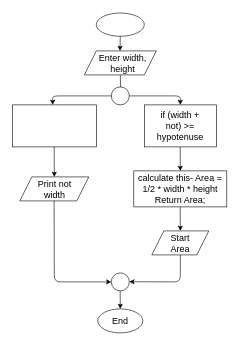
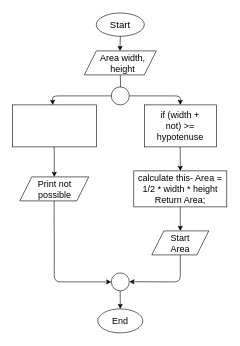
+ <mxCell id="3" value="Start" style="text;html=1;strokeColor=none;fillColor=none;align=center;verticalAlign=middle;whiteSpace=wrap;rounded=0;shadow=0;fontSize=16;" vertex="1" parent="1"><mxGeometry x="160" y="34" width="80" height="12.5" as="geometry" /></mxCell>
- <mxCell id="6" value="Enter width, height" style="text;html=1;strokeColor=none;fillColor=none;align=center;verticalAlign=middle;whiteSpace=wrap;rounded=0;shadow=0;fontSize=15;spacingRight=-8;" vertex="1" parent="1"><mxGeometry x="150" y="94" width="100" height="20" as="geometry" /></mxCell>
+ <mxCell id="6" value="Area width, height" style="text;html=1;strokeColor=none;fillColor=none;align=center;verticalAlign=middle;whiteSpace=wrap;rounded=0;shadow=0;fontSize=15;spacingRight=-8;" vertex="1" parent="1"><mxGeometry x="150" y="94" width="100" height="20" as="geometry" /></mxCell>
- <mxCell id="12" value="Print not width" style="text;html=1;strokeColor=none;fillColor=none;align=center;verticalAlign=middle;whiteSpace=wrap;rounded=0;shadow=0;fontSize=15;spacingRight=-6;" vertex="1" parent="1"><mxGeometry x="52.5" y="304" width="70" height="20" as="geometry" /></mxCell>
+ <mxCell id="12" value="Print not possible" style="text;html=1;strokeColor=none;fillColor=none;align=center;verticalAlign=middle;whiteSpace=wrap;rounded=0;shadow=0;fontSize=15;spacingRight=-6;" vertex="1" parent="1"><mxGeometry x="52.5" y="304" width="70" height="20" as="geometry" /></mxCell>
